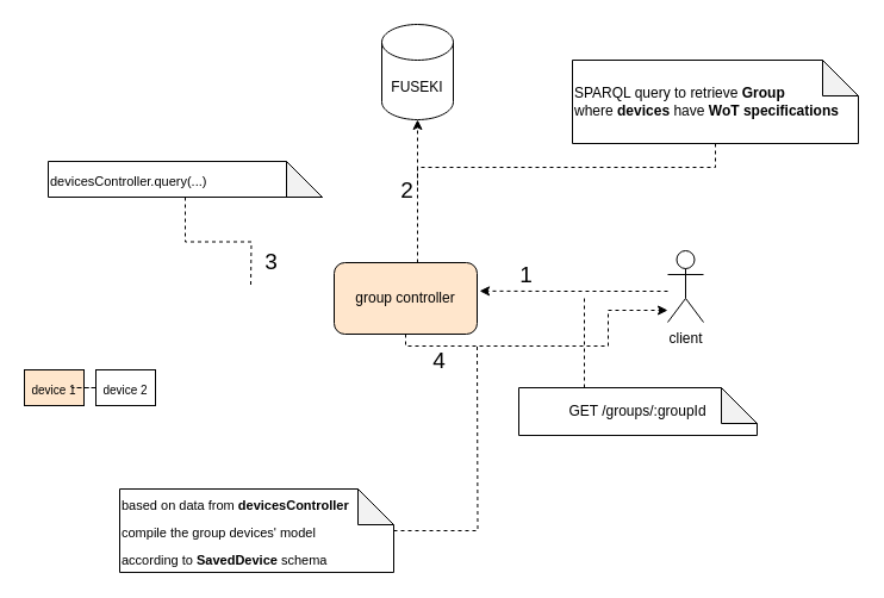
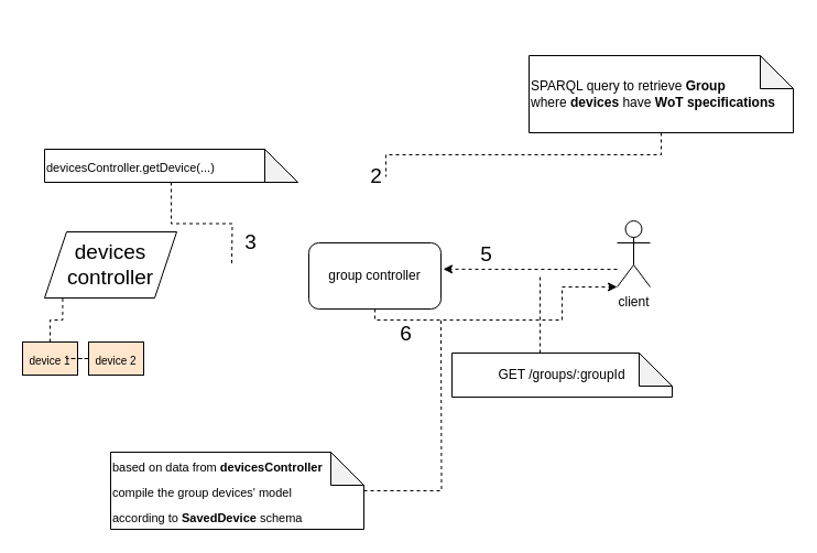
- <mxCell id="2" value="FUSEKI" style="shape=cylinder3;whiteSpace=wrap;html=1;boundedLbl=1;backgroundOutline=1;size=15;" parent="1" vertex="1"><mxGeometry x="320" y="20" width="60" height="80" as="geometry" /></mxCell>
- <mxCell id="21" value="&lt;font style=&quot;font-size: 11px&quot;&gt;devicesController.query(...)&lt;/font&gt;" style="shape=note;whiteSpace=wrap;html=1;backgroundOutline=1;darkOpacity=0.05;fontSize=19;align=left;" parent="1" vertex="1"><mxGeometry x="40" y="135" width="230" height="30" as="geometry" /></mxCell>
+ <mxCell id="21" value="&lt;font style=&quot;font-size: 11px&quot;&gt;devicesController.getDevice(...)&lt;/font&gt;" style="shape=note;whiteSpace=wrap;html=1;backgroundOutline=1;darkOpacity=0.05;fontSize=19;align=left;" parent="1" vertex="1"><mxGeometry x="40" y="135" width="230" height="30" as="geometry" /></mxCell>
- <mxCell id="6" style="edgeStyle=orthogonalEdgeStyle;rounded=0;orthogonalLoop=1;jettySize=auto;html=1;entryX=0.5;entryY=1;entryDx=0;entryDy=0;entryPerimeter=0;dashed=1;endArrow=classic;endFill=1;" parent="1" source="8" target="2" edge="1"><mxGeometry relative="1" as="geometry"><Array as="points"><mxPoint x="350" y="190" /><mxPoint x="350" y="190" /></Array></mxGeometry></mxCell>
- <mxCell id="13" value="1" style="edgeLabel;html=1;align=center;verticalAlign=middle;resizable=0;points=[];fontSize=19;" parent="1" vertex="1" connectable="0"><mxGeometry x="450.004" y="249.995" as="geometry"><mxPoint x="-10" y="-19" as="offset" /></mxGeometry></mxCell>
+ <mxCell id="13" value="5" style="edgeLabel;html=1;align=center;verticalAlign=middle;resizable=0;points=[];fontSize=19;" parent="1" vertex="1" connectable="0"><mxGeometry x="450.004" y="249.995" as="geometry"><mxPoint x="-10" y="-19" as="offset" /></mxGeometry></mxCell>
+ <mxCell id="14" value="devices controller" style="shape=parallelogram;perimeter=parallelogramPerimeter;whiteSpace=wrap;html=1;fixedSize=1;fontSize=19;align=center;" parent="1" vertex="1"><mxGeometry x="40" y="210" width="120" height="60" as="geometry" /></mxCell>
- <mxCell id="5" value="client" style="shape=umlActor;verticalLabelPosition=bottom;verticalAlign=top;html=1;outlineConnect=0;" parent="1" vertex="1"><mxGeometry x="560" y="210" width="30" height="60" as="geometry" /></mxCell>
+ <mxCell id="5" value="client" style="shape=umlActor;verticalLabelPosition=bottom;verticalAlign=top;html=1;outlineConnect=0;" parent="1" vertex="1"><mxGeometry x="560" y="200" width="30" height="60" as="geometry" /></mxCell>
- <mxCell id="8" value="group controller" style="rounded=1;whiteSpace=wrap;html=1;fillColor=#ffe6cc;" parent="1" vertex="1"><mxGeometry x="280" y="220" width="120" height="60" as="geometry" /></mxCell>
+ <mxCell id="8" value="group controller" style="rounded=1;whiteSpace=wrap;html=1;" parent="1" vertex="1"><mxGeometry x="280" y="220" width="120" height="60" as="geometry" /></mxCell>
+ <mxCell id="15" style="edgeStyle=orthogonalEdgeStyle;rounded=0;orthogonalLoop=1;jettySize=auto;html=1;entryX=0.137;entryY=1.003;entryDx=0;entryDy=0;entryPerimeter=0;dashed=1;endArrow=none;endFill=0;fontSize=19;" parent="1" source="16" target="14" edge="1"><mxGeometry relative="1" as="geometry" /></mxCell>
- <mxCell id="24" value="4" style="edgeLabel;html=1;align=center;verticalAlign=middle;resizable=0;points=[];fontSize=19;" parent="1" vertex="1" connectable="0"><mxGeometry x="350.004" y="179.995" as="geometry"><mxPoint x="17" y="123" as="offset" /></mxGeometry></mxCell>
+ <mxCell id="24" value="6" style="edgeLabel;html=1;align=center;verticalAlign=middle;resizable=0;points=[];fontSize=19;" parent="1" vertex="1" connectable="0"><mxGeometry x="350.004" y="179.995" as="geometry"><mxPoint x="17" y="123" as="offset" /></mxGeometry></mxCell>
- <mxCell id="18" value="&lt;font style=&quot;font-size: 10px&quot;&gt;device 2&lt;/font&gt;" style="rounded=0;whiteSpace=wrap;html=1;fontSize=19;align=center;" parent="1" vertex="1"><mxGeometry x="80" y="310" width="50" height="30" as="geometry" /></mxCell>
+ <mxCell id="18" value="&lt;font style=&quot;font-size: 10px&quot;&gt;device 2&lt;/font&gt;" style="rounded=0;whiteSpace=wrap;html=1;fontSize=19;align=center;fillColor=#ffe6cc;" parent="1" vertex="1"><mxGeometry x="80" y="310" width="50" height="30" as="geometry" /></mxCell>
- <mxCell id="10" value="GET /groups/:groupId" style="shape=note;whiteSpace=wrap;html=1;backgroundOutline=1;darkOpacity=0.05;" parent="1" vertex="1"><mxGeometry x="435" y="325" width="200" height="40" as="geometry" /></mxCell>
+ <mxCell id="10" value="GET /groups/:groupId" style="shape=note;whiteSpace=wrap;html=1;backgroundOutline=1;darkOpacity=0.05;" parent="1" vertex="1"><mxGeometry x="410" y="320" width="200" height="40" as="geometry" /></mxCell>
